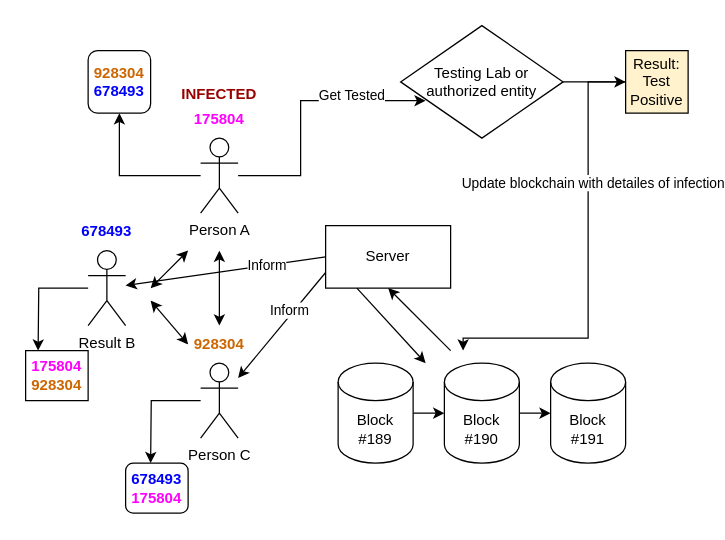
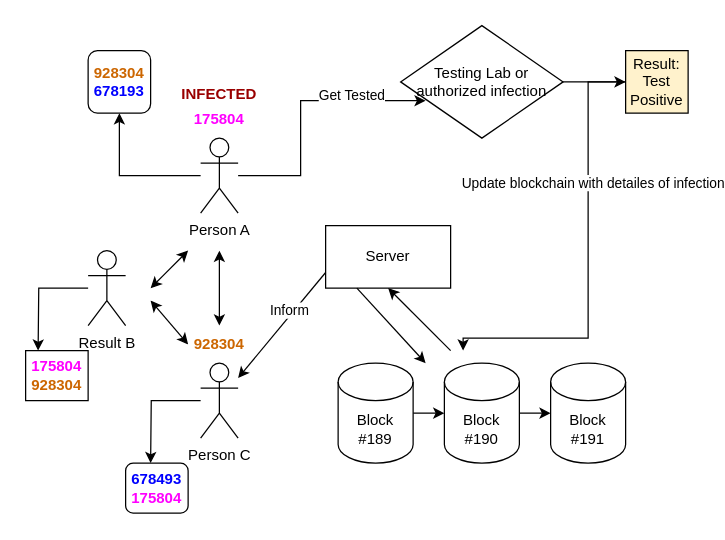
- <mxCell id="27" value="&lt;b&gt;&lt;font color=&quot;#cc6600&quot;&gt;928304&lt;br&gt;&lt;/font&gt;&lt;/b&gt;&lt;b&gt;&lt;font color=&quot;#0000ff&quot;&gt;678493&lt;/font&gt;&lt;/b&gt;&lt;b&gt;&lt;font color=&quot;#cc6600&quot;&gt;&lt;br&gt;&lt;/font&gt;&lt;/b&gt;" style="rounded=1;whiteSpace=wrap;html=1;fontColor=#000000;" vertex="1" parent="1"><mxGeometry x="70" y="40" width="50" height="50" as="geometry" /></mxCell>
+ <mxCell id="27" value="&lt;b&gt;&lt;font color=&quot;#cc6600&quot;&gt;928304&lt;br&gt;&lt;/font&gt;&lt;/b&gt;&lt;b&gt;&lt;font color=&quot;#0000ff&quot;&gt;678193&lt;/font&gt;&lt;/b&gt;&lt;b&gt;&lt;font color=&quot;#cc6600&quot;&gt;&lt;br&gt;&lt;/font&gt;&lt;/b&gt;" style="rounded=1;whiteSpace=wrap;html=1;fontColor=#000000;" vertex="1" parent="1"><mxGeometry x="70" y="40" width="50" height="50" as="geometry" /></mxCell>
- <mxCell id="14" value="Testing Lab or authorized entity" style="rhombus;whiteSpace=wrap;html=1;" vertex="1" parent="1"><mxGeometry x="320" y="20" width="130" height="90" as="geometry" /></mxCell>
+ <mxCell id="14" value="Testing Lab or authorized infection" style="rhombus;whiteSpace=wrap;html=1;" vertex="1" parent="1"><mxGeometry x="320" y="20" width="130" height="90" as="geometry" /></mxCell>
- <mxCell id="20" value="&lt;b&gt;&lt;font color=&quot;#0000ff&quot;&gt;678493&lt;/font&gt;&lt;/b&gt;" style="text;html=1;strokeColor=none;fillColor=none;align=center;verticalAlign=middle;whiteSpace=wrap;rounded=0;" vertex="1" parent="1"><mxGeometry x="55" y="170" width="60" height="30" as="geometry" /></mxCell>
- <mxCell id="35" value="" style="endArrow=classic;html=1;rounded=0;fontColor=#000000;exitX=0;exitY=0.5;exitDx=0;exitDy=0;" edge="1" parent="1" source="12" target="9"><mxGeometry width="50" height="50" relative="1" as="geometry"><mxPoint x="210" y="240" as="sourcePoint" /><mxPoint x="260" y="190" as="targetPoint" /></mxGeometry></mxCell>
- <mxCell id="36" value="Inform" style="edgeLabel;html=1;align=center;verticalAlign=middle;resizable=0;points=[];fontColor=#000000;" vertex="1" connectable="0" parent="35"><mxGeometry x="-0.408" relative="1" as="geometry"><mxPoint as="offset" /></mxGeometry></mxCell>
